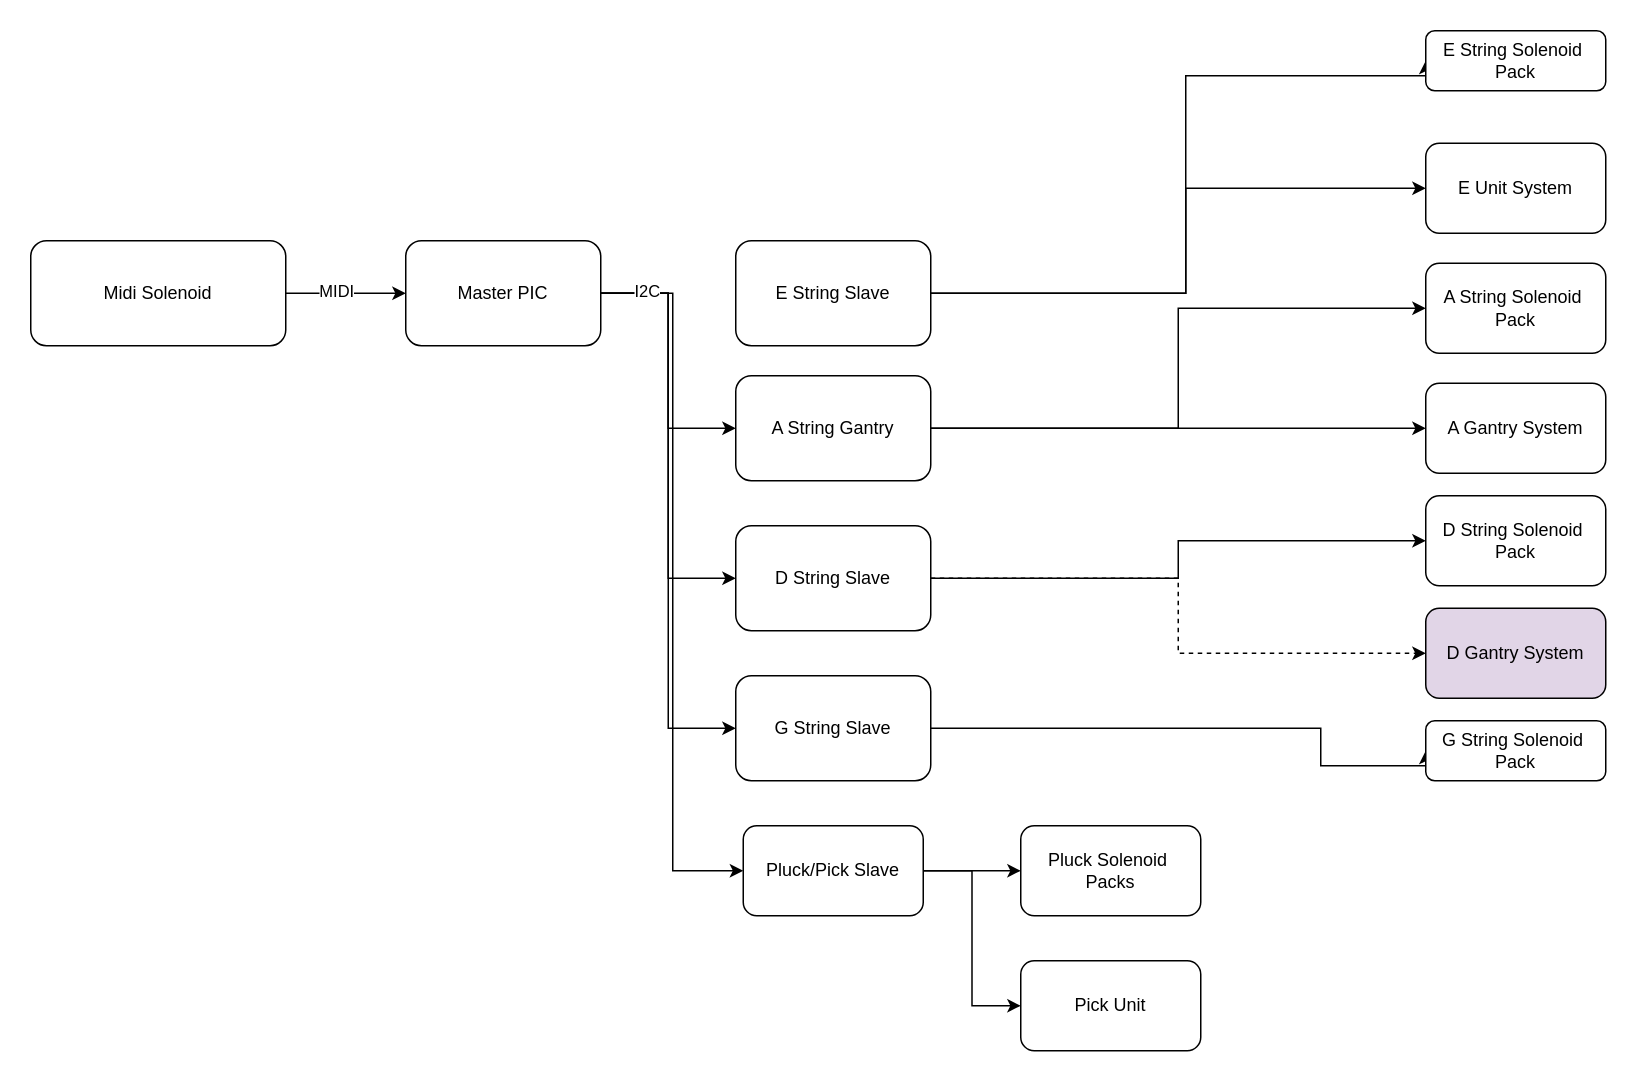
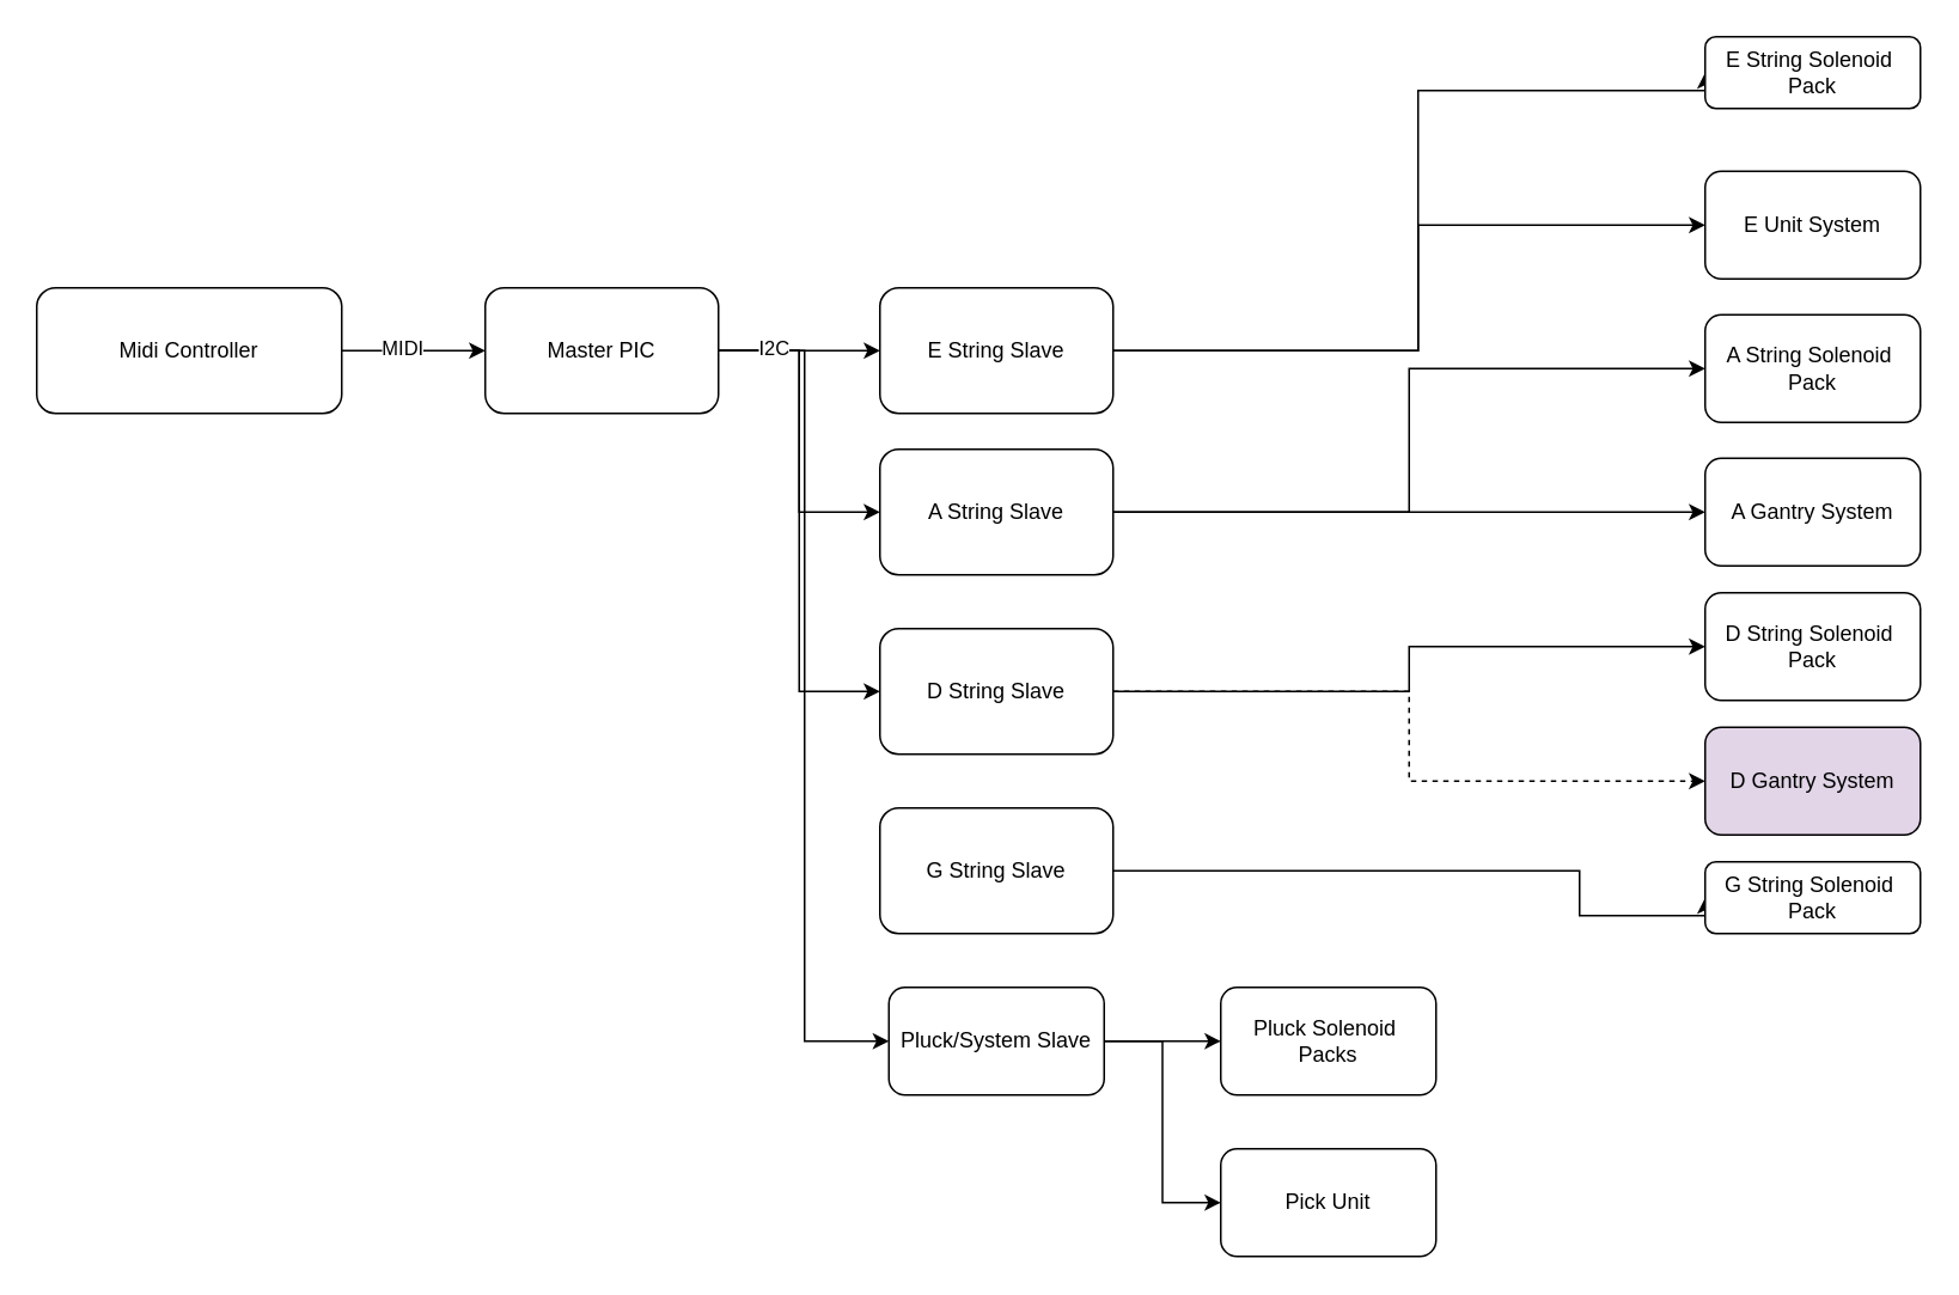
- <mxCell id="4" value="Midi Solenoid" style="rounded=1;whiteSpace=wrap;html=1;" vertex="1" parent="1"><mxGeometry x="20" y="160" width="170" height="70" as="geometry" /></mxCell>
+ <mxCell id="4" value="Midi Controller" style="rounded=1;whiteSpace=wrap;html=1;" vertex="1" parent="1"><mxGeometry x="20" y="160" width="170" height="70" as="geometry" /></mxCell>
- <mxCell id="19" value="A String Gantry" style="rounded=1;whiteSpace=wrap;html=1;" vertex="1" parent="1"><mxGeometry x="490" y="250" width="130" height="70" as="geometry" /></mxCell>
+ <mxCell id="19" value="A String Slave" style="rounded=1;whiteSpace=wrap;html=1;" vertex="1" parent="1"><mxGeometry x="490" y="250" width="130" height="70" as="geometry" /></mxCell>
- <mxCell id="7" style="edgeStyle=orthogonalEdgeStyle;rounded=0;orthogonalLoop=1;jettySize=auto;html=1;entryX=0;entryY=0.5;entryDx=0;entryDy=0;" edge="1" parent="1" source="10" target="24"><mxGeometry relative="1" as="geometry" /></mxCell>
+ <mxCell id="7" style="edgeStyle=orthogonalEdgeStyle;rounded=0;orthogonalLoop=1;jettySize=auto;html=1;" edge="1" parent="1" source="10" target="16"><mxGeometry relative="1" as="geometry" /></mxCell>
- <mxCell id="13" value="Pluck/Pick Slave" style="rounded=1;whiteSpace=wrap;html=1;" vertex="1" parent="1"><mxGeometry x="495" y="550" width="120" height="60" as="geometry" /></mxCell>
+ <mxCell id="13" value="Pluck/System Slave" style="rounded=1;whiteSpace=wrap;html=1;" vertex="1" parent="1"><mxGeometry x="495" y="550" width="120" height="60" as="geometry" /></mxCell>
